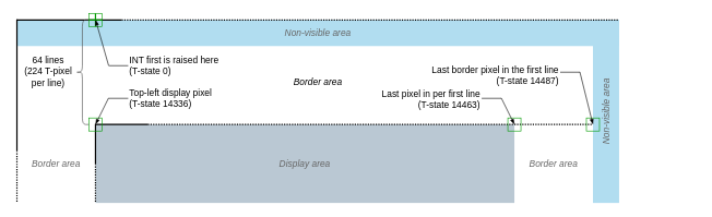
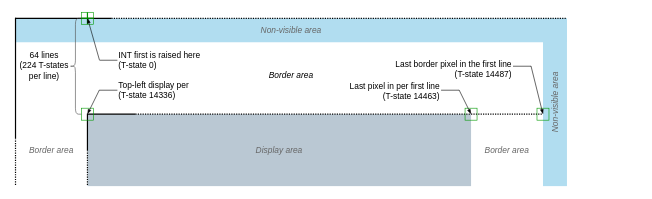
- <mxCell id="21" value="64 lines&lt;br&gt;(224 T-pixel&lt;br&gt;per line)" style="text;html=1;strokeColor=none;fillColor=none;align=center;verticalAlign=middle;whiteSpace=wrap;rounded=0;fontSize=14;" vertex="1" parent="1"><mxGeometry x="28" y="74" width="90" height="70" as="geometry" /></mxCell>
+ <mxCell id="21" value="64 lines&lt;br&gt;(224 T-states&lt;br&gt;per line)" style="text;html=1;strokeColor=none;fillColor=none;align=center;verticalAlign=middle;whiteSpace=wrap;rounded=0;fontSize=14;" vertex="1" parent="1"><mxGeometry x="28" y="74" width="90" height="70" as="geometry" /></mxCell>
- <mxCell id="24" value="Top-left display pixel&lt;br&gt;(T-state 14336)" style="text;html=1;strokeColor=none;fillColor=none;align=left;verticalAlign=middle;whiteSpace=wrap;rounded=0;fontSize=14;" vertex="1" parent="1"><mxGeometry x="195" y="130" width="190" height="40" as="geometry" /></mxCell>
+ <mxCell id="24" value="Top-left display per&lt;br&gt;(T-state 14336)" style="text;html=1;strokeColor=none;fillColor=none;align=left;verticalAlign=middle;whiteSpace=wrap;rounded=0;fontSize=14;" vertex="1" parent="1"><mxGeometry x="195" y="130" width="190" height="40" as="geometry" /></mxCell>
